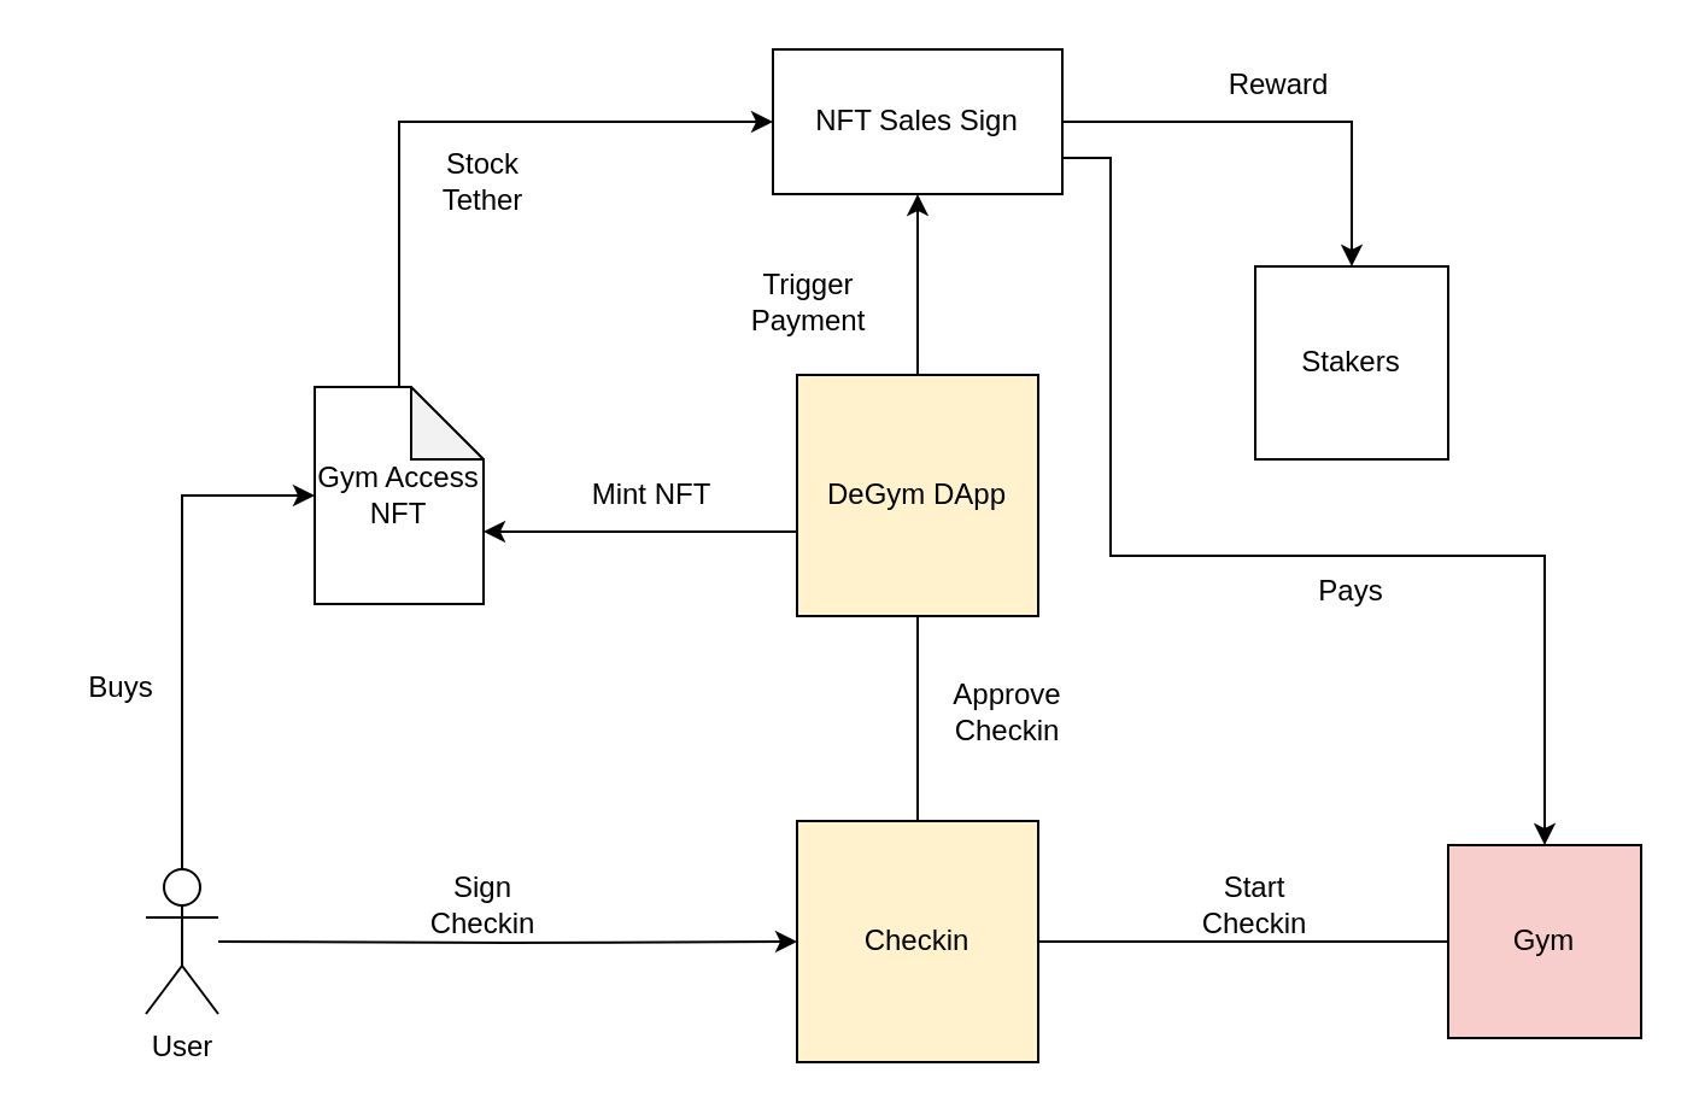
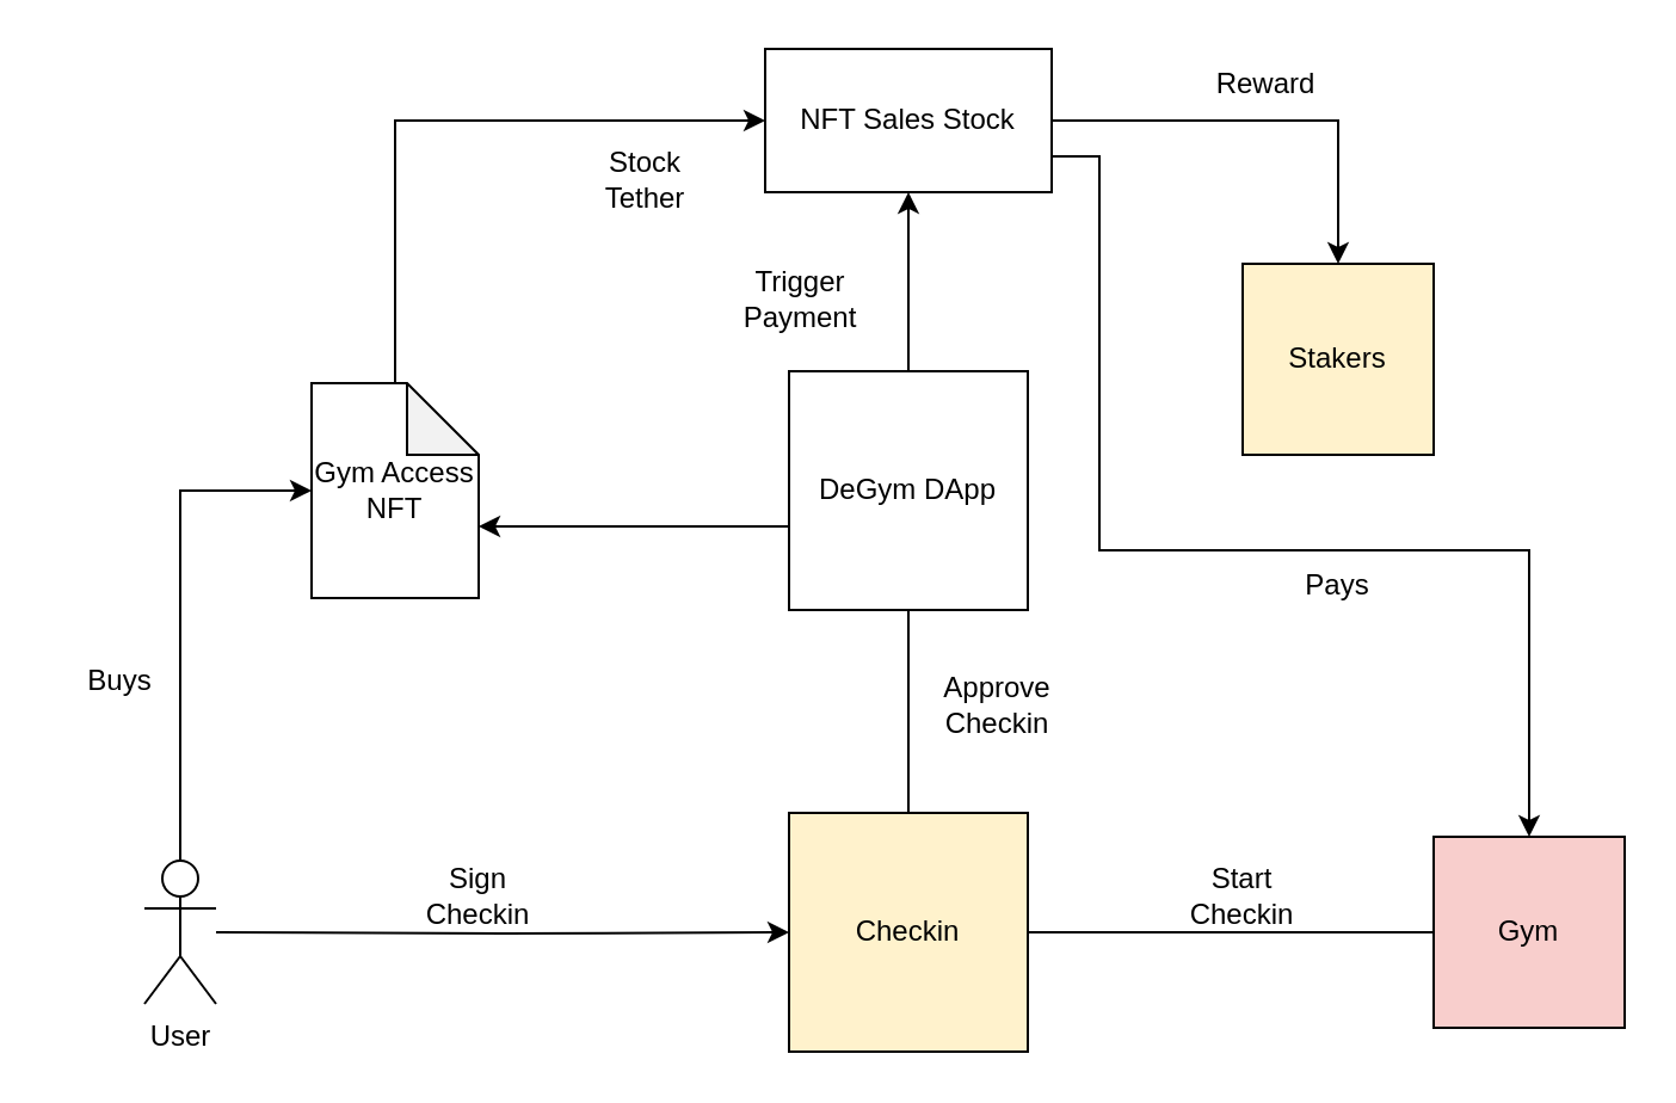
- <mxCell id="11" value="NFT Sales Sign" style="rounded=0;whiteSpace=wrap;html=1;" vertex="1" parent="1"><mxGeometry x="320" y="20" width="120" height="60" as="geometry" /></mxCell>
+ <mxCell id="11" value="NFT Sales Stock" style="rounded=0;whiteSpace=wrap;html=1;" vertex="1" parent="1"><mxGeometry x="320" y="20" width="120" height="60" as="geometry" /></mxCell>
- <mxCell id="12" value="Stock Tether" style="text;html=1;align=center;verticalAlign=middle;whiteSpace=wrap;rounded=0;" vertex="1" parent="1"><mxGeometry x="170" y="60" width="60" height="30" as="geometry" /></mxCell>
+ <mxCell id="12" value="Stock Tether" style="text;html=1;align=center;verticalAlign=middle;whiteSpace=wrap;rounded=0;" vertex="1" parent="1"><mxGeometry x="240" y="60" width="60" height="30" as="geometry" /></mxCell>
- <mxCell id="22" value="Stakers" style="rounded=0;whiteSpace=wrap;html=1;" vertex="1" parent="1"><mxGeometry x="520" y="110" width="80" height="80" as="geometry" /></mxCell>
+ <mxCell id="22" value="Stakers" style="rounded=0;whiteSpace=wrap;html=1;fillColor=#fff2cc;" vertex="1" parent="1"><mxGeometry x="520" y="110" width="80" height="80" as="geometry" /></mxCell>
- <mxCell id="15" value="Mint NFT" style="text;html=1;align=center;verticalAlign=middle;whiteSpace=wrap;rounded=0;" vertex="1" parent="1"><mxGeometry x="240" y="190" width="60" height="30" as="geometry" /></mxCell>
- <mxCell id="8" value="&lt;div&gt;DeGym DApp&lt;/div&gt;" style="whiteSpace=wrap;html=1;aspect=fixed;fillColor=#fff2cc;" vertex="1" parent="1"><mxGeometry x="330" y="155" width="100" height="100" as="geometry" /></mxCell>
+ <mxCell id="8" value="&lt;div&gt;DeGym DApp&lt;/div&gt;" style="whiteSpace=wrap;html=1;aspect=fixed;" vertex="1" parent="1"><mxGeometry x="330" y="155" width="100" height="100" as="geometry" /></mxCell>
